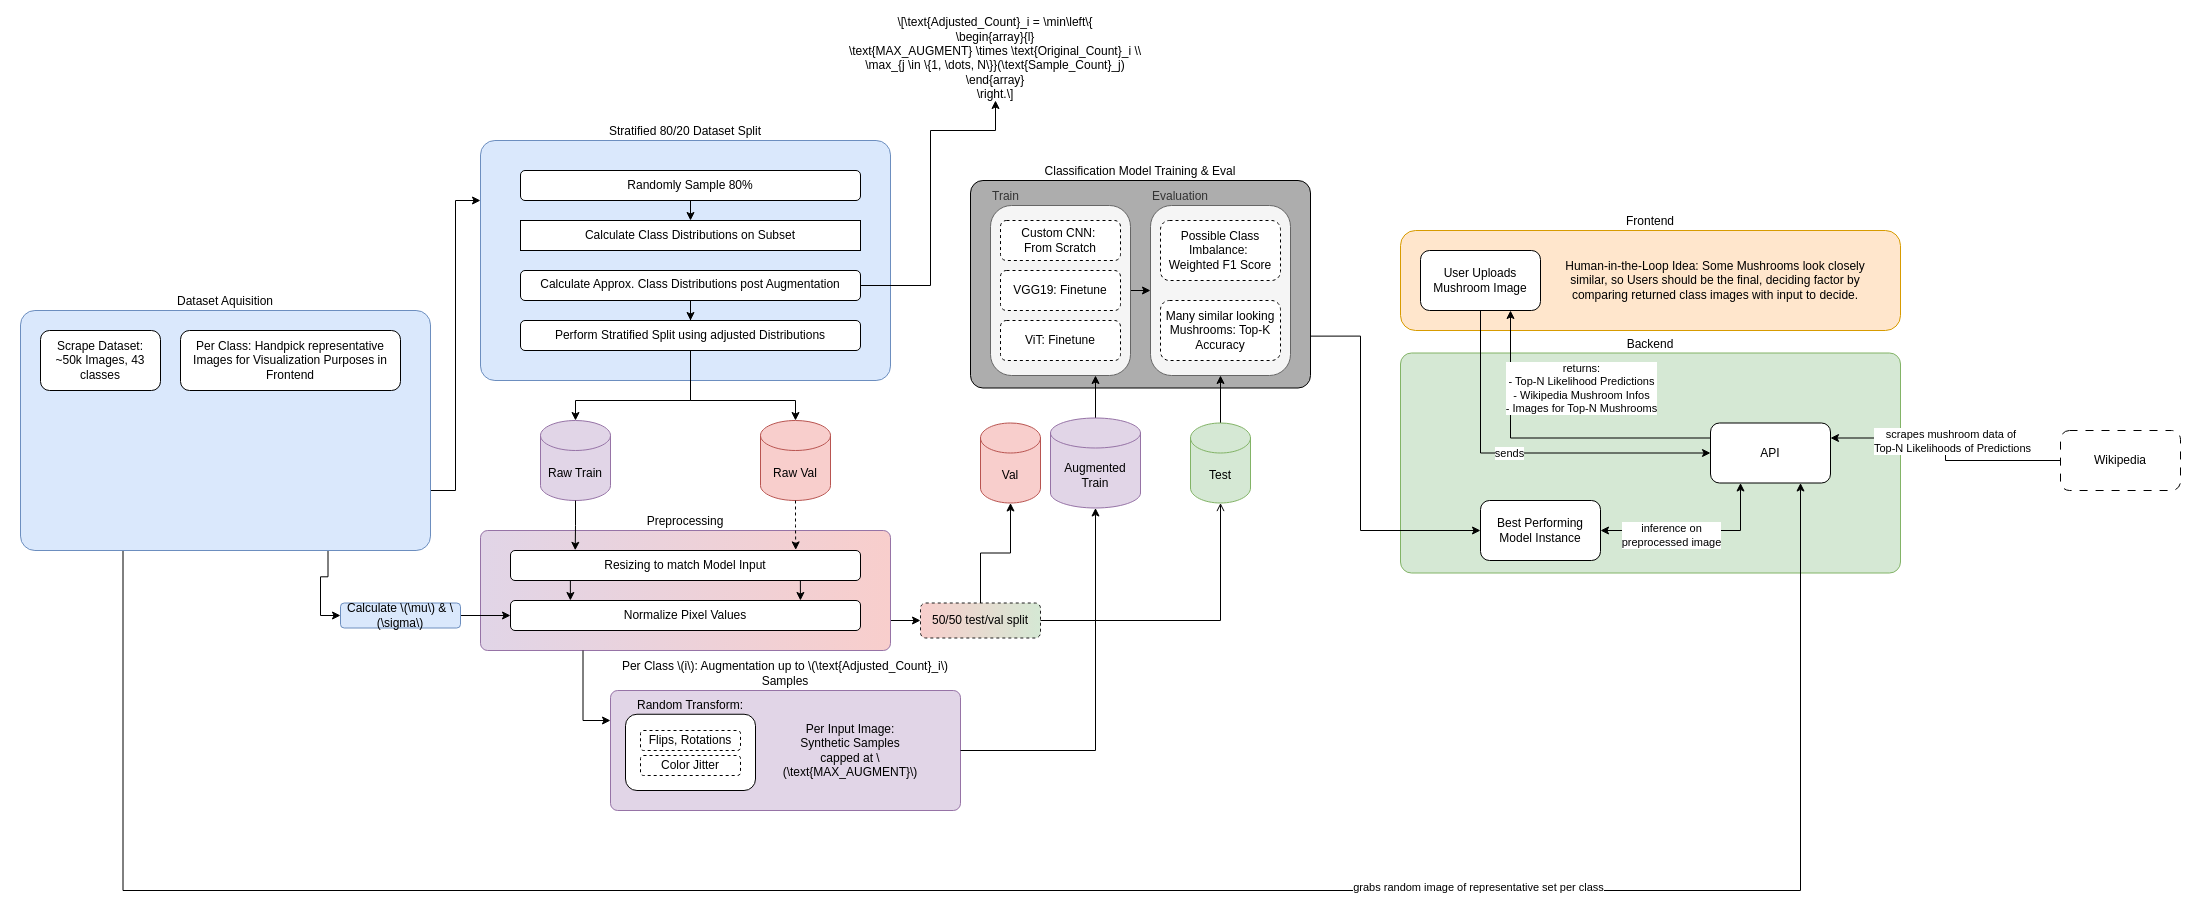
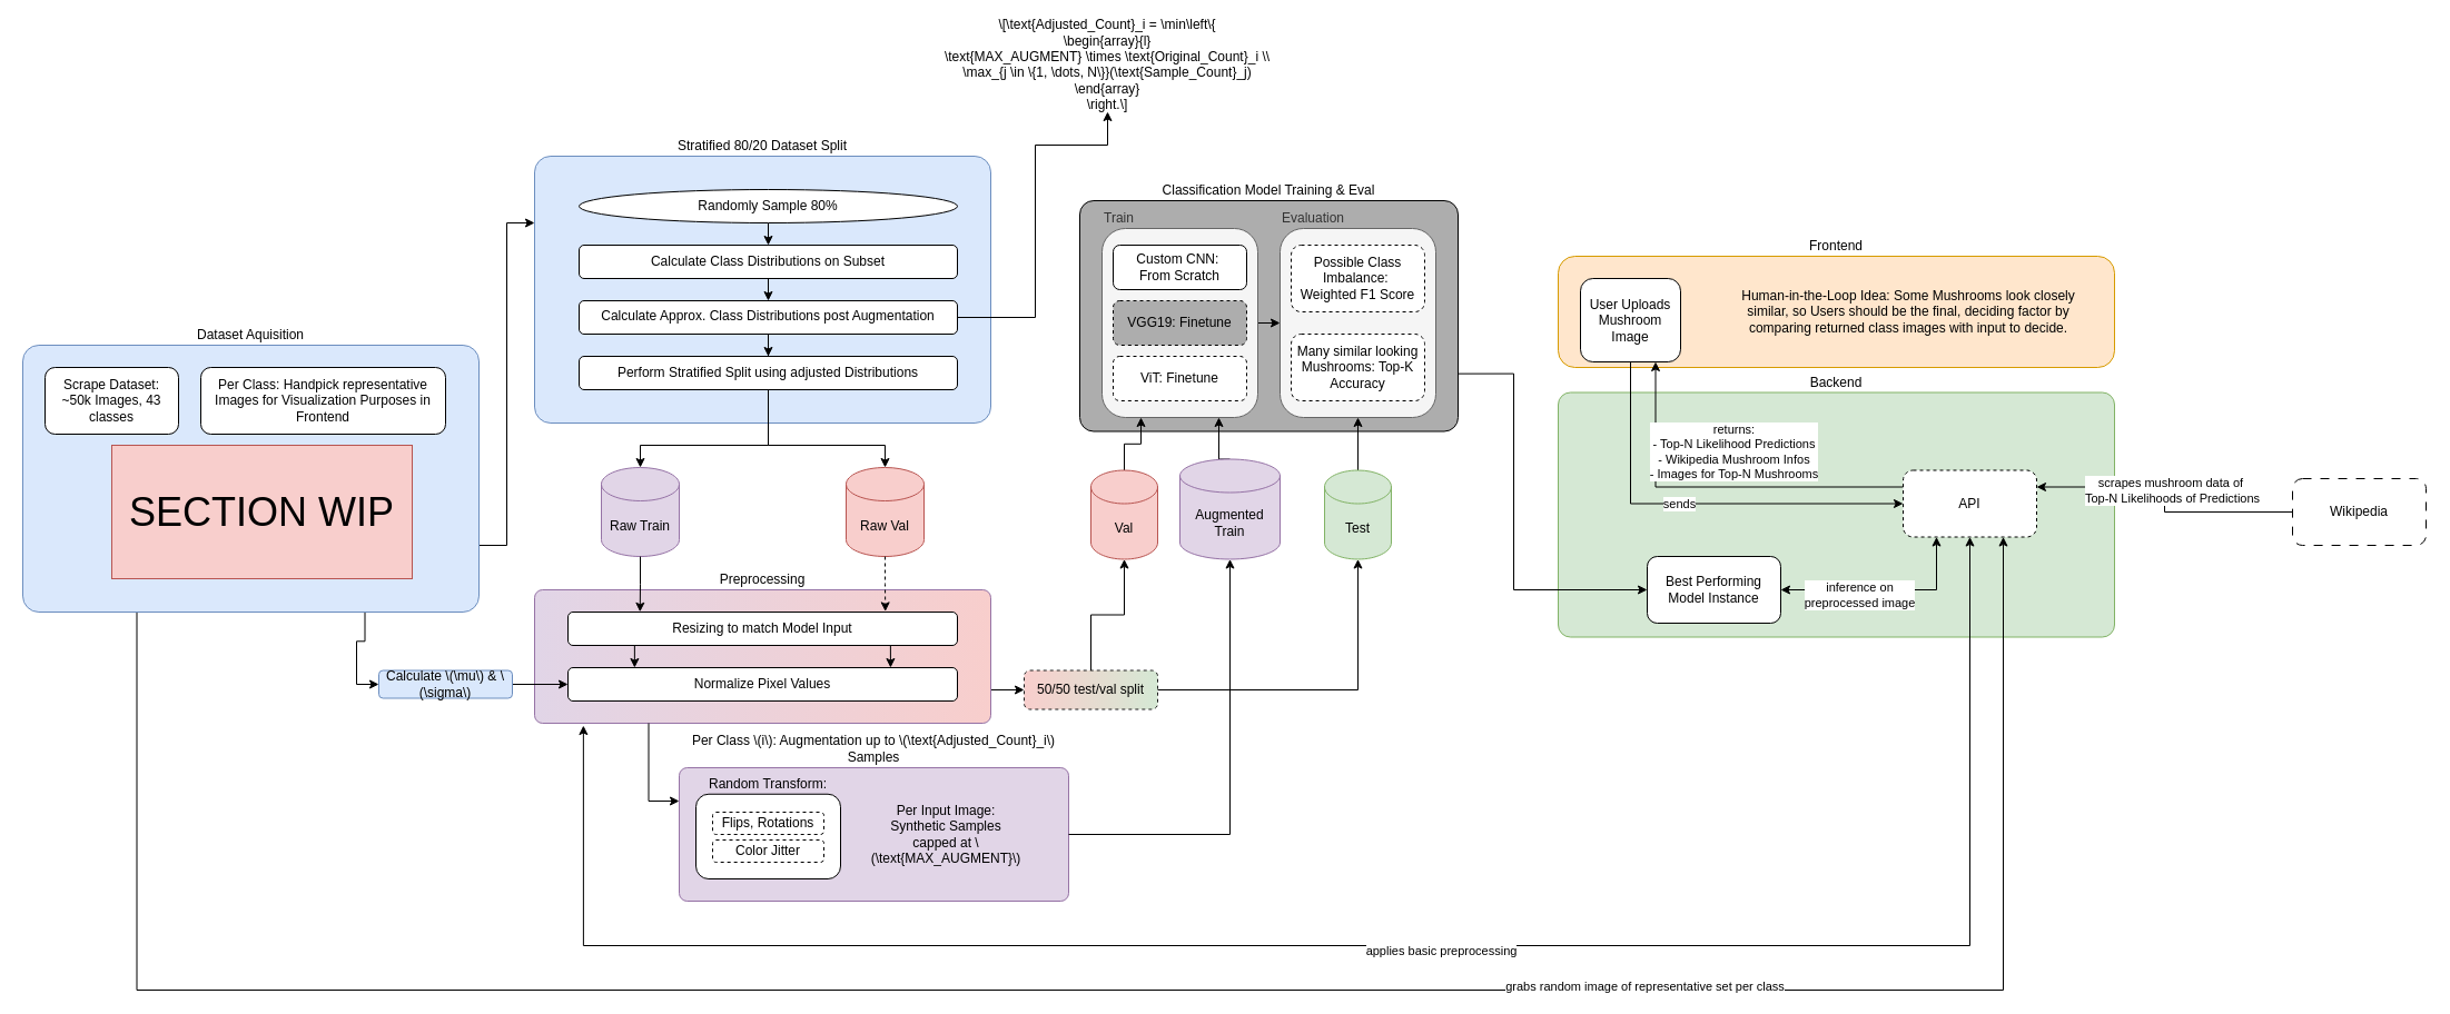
- <mxCell id="6" value="Randomly Sample 80%" style="rounded=1;whiteSpace=wrap;html=1;" parent="1" vertex="1"><mxGeometry x="520" y="160" width="340" height="30" as="geometry" /></mxCell>
+ <mxCell id="6" value="Randomly Sample 80%" style="ellipse;whiteSpace=wrap;html=1;" parent="1" vertex="1"><mxGeometry x="520" y="160" width="340" height="30" as="geometry" /></mxCell>
- <mxCell id="11" value="Calculate Class Distributions on Subset" style="whiteSpace=wrap;html=1;rounded=0;" parent="1" vertex="1"><mxGeometry x="520" y="210" width="340" height="30" as="geometry" /></mxCell>
+ <mxCell id="11" value="Calculate Class Distributions on Subset" style="rounded=1;whiteSpace=wrap;html=1;" parent="1" vertex="1"><mxGeometry x="520" y="210" width="340" height="30" as="geometry" /></mxCell>
- <mxCell id="45" value="&lt;div&gt;Custom CNN:&amp;nbsp;&lt;/div&gt;&lt;div&gt;From Scratch&lt;/div&gt;" style="rounded=1;whiteSpace=wrap;html=1;dashed=1;" parent="1" vertex="1"><mxGeometry x="1000" y="210" width="120" height="40" as="geometry" /></mxCell>
+ <mxCell id="45" value="&lt;div&gt;Custom CNN:&amp;nbsp;&lt;/div&gt;&lt;div&gt;From Scratch&lt;/div&gt;" style="rounded=1;whiteSpace=wrap;html=1;dashed=0;" parent="1" vertex="1"><mxGeometry x="1000" y="210" width="120" height="40" as="geometry" /></mxCell>
+ <mxCell id="10" style="edgeStyle=orthogonalEdgeStyle;rounded=0;orthogonalLoop=1;jettySize=auto;html=1;exitX=0.5;exitY=1;exitDx=0;exitDy=0;entryX=0.5;entryY=0;entryDx=0;entryDy=0;" parent="1" source="11" target="9" edge="1"><mxGeometry relative="1" as="geometry" /></mxCell>
- <mxCell id="66" value="User Uploads Mushroom Image" style="rounded=1;whiteSpace=wrap;html=1;" parent="1" vertex="1"><mxGeometry x="1420" y="240" width="120" height="60" as="geometry" /></mxCell>
+ <mxCell id="66" value="User Uploads Mushroom Image" style="rounded=1;whiteSpace=wrap;html=1;" parent="1" vertex="1"><mxGeometry x="1420" y="240" width="90" height="75" as="geometry" /></mxCell>
- <mxCell id="46" value="VGG19: Finetune" style="rounded=1;whiteSpace=wrap;html=1;dashed=1;" parent="1" vertex="1"><mxGeometry x="1000" y="260" width="120" height="40" as="geometry" /></mxCell>
+ <mxCell id="46" value="VGG19: Finetune" style="rounded=1;whiteSpace=wrap;html=1;dashed=1;fillColor=#adadad;" parent="1" vertex="1"><mxGeometry x="1000" y="260" width="120" height="40" as="geometry" /></mxCell>
+ <mxCell id="38" style="edgeStyle=orthogonalEdgeStyle;rounded=0;orthogonalLoop=1;jettySize=auto;html=1;exitX=0.5;exitY=0;exitDx=0;exitDy=0;exitPerimeter=0;entryX=0.25;entryY=1;entryDx=0;entryDy=0;" parent="1" source="39" target="44" edge="1"><mxGeometry relative="1" as="geometry" /></mxCell>
- <mxCell id="73" value="API" style="rounded=1;whiteSpace=wrap;html=1;" parent="1" vertex="1"><mxGeometry x="1710" y="412.5" width="120" height="60" as="geometry" /></mxCell>
+ <mxCell id="73" value="API" style="rounded=1;whiteSpace=wrap;html=1;dashed=1;" parent="1" vertex="1"><mxGeometry x="1710" y="412.5" width="120" height="60" as="geometry" /></mxCell>
+ <mxCell id="57" value="&lt;font style=&quot;font-size: 36px;&quot;&gt;SECTION WIP&lt;br&gt;&lt;/font&gt;" style="text;html=1;align=center;verticalAlign=middle;whiteSpace=wrap;rounded=0;fillColor=#f8cecc;strokeColor=#b85450;" parent="1" vertex="1"><mxGeometry x="100" y="390" width="270" height="120" as="geometry" /></mxCell>
- <mxCell id="49" value="Augmented Train" style="shape=cylinder3;whiteSpace=wrap;html=1;boundedLbl=1;backgroundOutline=1;size=15;fillColor=#e1d5e7;strokeColor=#9673a6;" parent="1" vertex="1"><mxGeometry x="1050" y="407.5" width="90" height="90" as="geometry" /></mxCell>
+ <mxCell id="49" value="Augmented Train" style="shape=cylinder3;whiteSpace=wrap;html=1;boundedLbl=1;backgroundOutline=1;size=15;fillColor=#e1d5e7;strokeColor=#9673a6;" parent="1" vertex="1"><mxGeometry x="1060" y="402.5" width="90" height="90" as="geometry" /></mxCell>
- <mxCell id="41" style="edgeStyle=orthogonalEdgeStyle;rounded=0;orthogonalLoop=1;jettySize=auto;html=1;exitX=1;exitY=0.5;exitDx=0;exitDy=0;entryX=0.5;entryY=1;entryDx=0;entryDy=0;entryPerimeter=0;endArrow=open;" parent="1" source="40" target="37" edge="1"><mxGeometry relative="1" as="geometry"><Array as="points"><mxPoint x="1220" y="610" /></Array></mxGeometry></mxCell>
+ <mxCell id="41" style="edgeStyle=orthogonalEdgeStyle;rounded=0;orthogonalLoop=1;jettySize=auto;html=1;exitX=1;exitY=0.5;exitDx=0;exitDy=0;entryX=0.5;entryY=1;entryDx=0;entryDy=0;entryPerimeter=0;" parent="1" source="40" target="37" edge="1"><mxGeometry relative="1" as="geometry"><Array as="points"><mxPoint x="1220" y="610" /></Array></mxGeometry></mxCell>
+ <mxCell id="74" style="edgeStyle=orthogonalEdgeStyle;rounded=0;orthogonalLoop=1;jettySize=auto;html=1;exitX=0.5;exitY=1;exitDx=0;exitDy=0;entryX=0.107;entryY=1.017;entryDx=0;entryDy=0;entryPerimeter=0;startArrow=classic;startFill=1;" parent="1" source="73" target="15" edge="1"><mxGeometry relative="1" as="geometry"><Array as="points"><mxPoint x="1770" y="840" /><mxPoint x="524" y="840" /></Array></mxGeometry></mxCell>
+ <mxCell id="75" value="applies basic preprocessing" style="edgeLabel;html=1;align=center;verticalAlign=middle;resizable=0;points=[];" parent="74" vertex="1" connectable="0"><mxGeometry x="-0.069" y="4" relative="1" as="geometry"><mxPoint as="offset" /></mxGeometry></mxCell>
